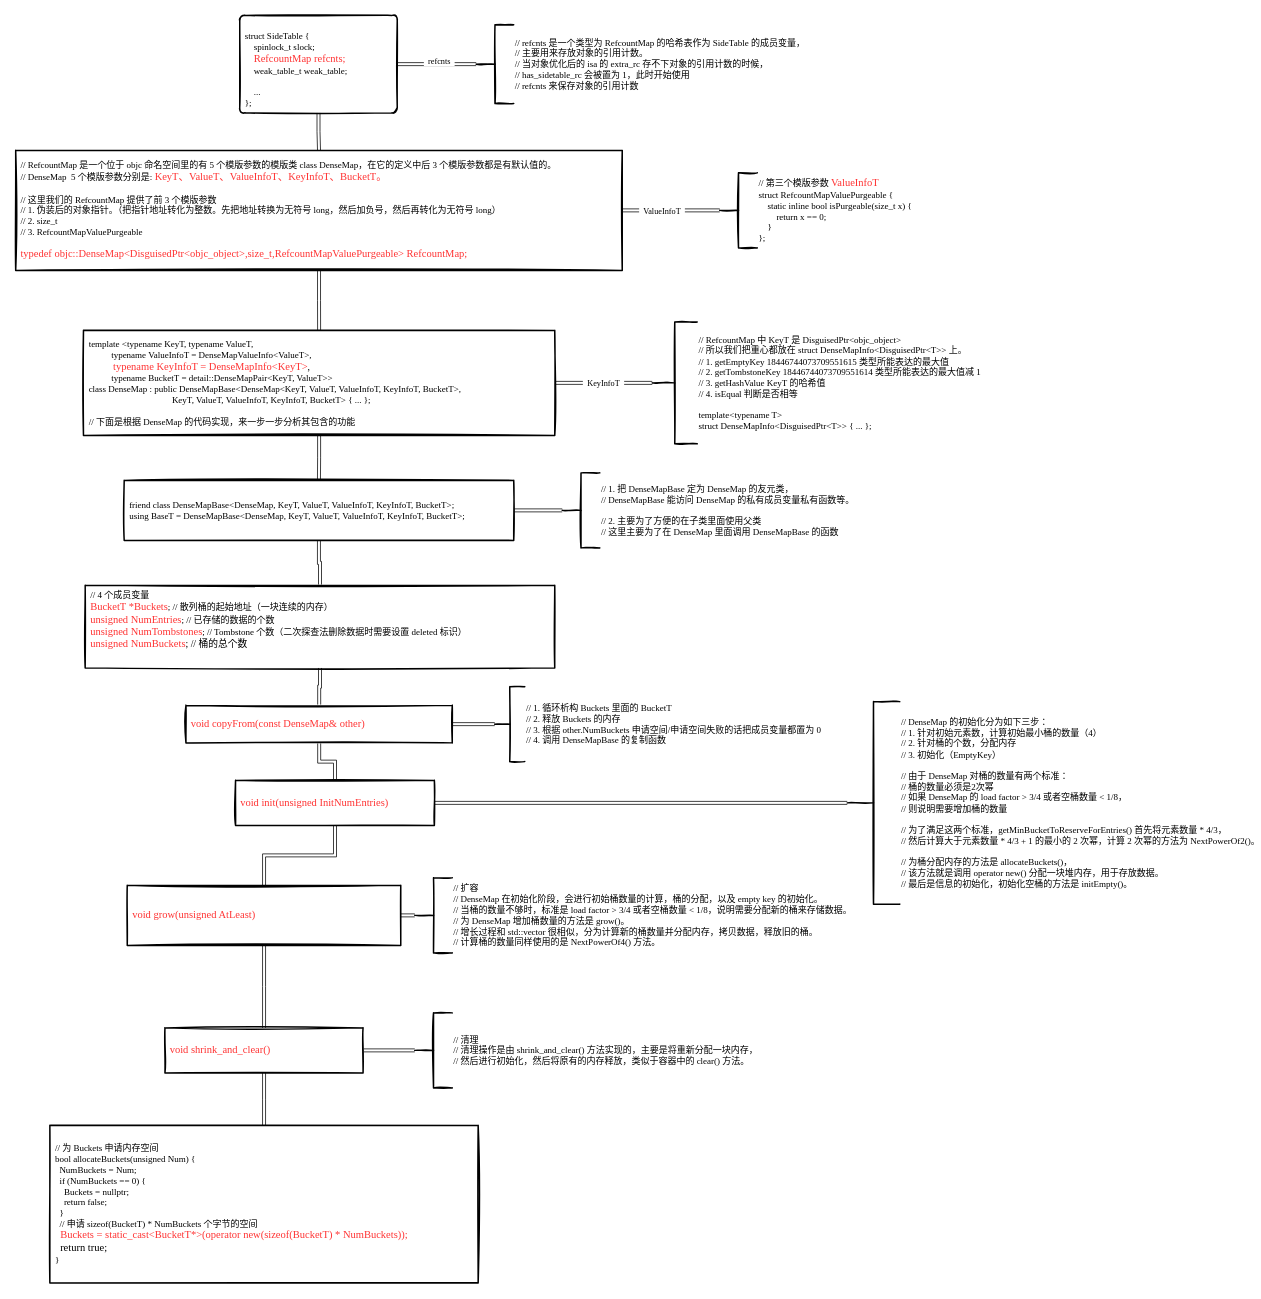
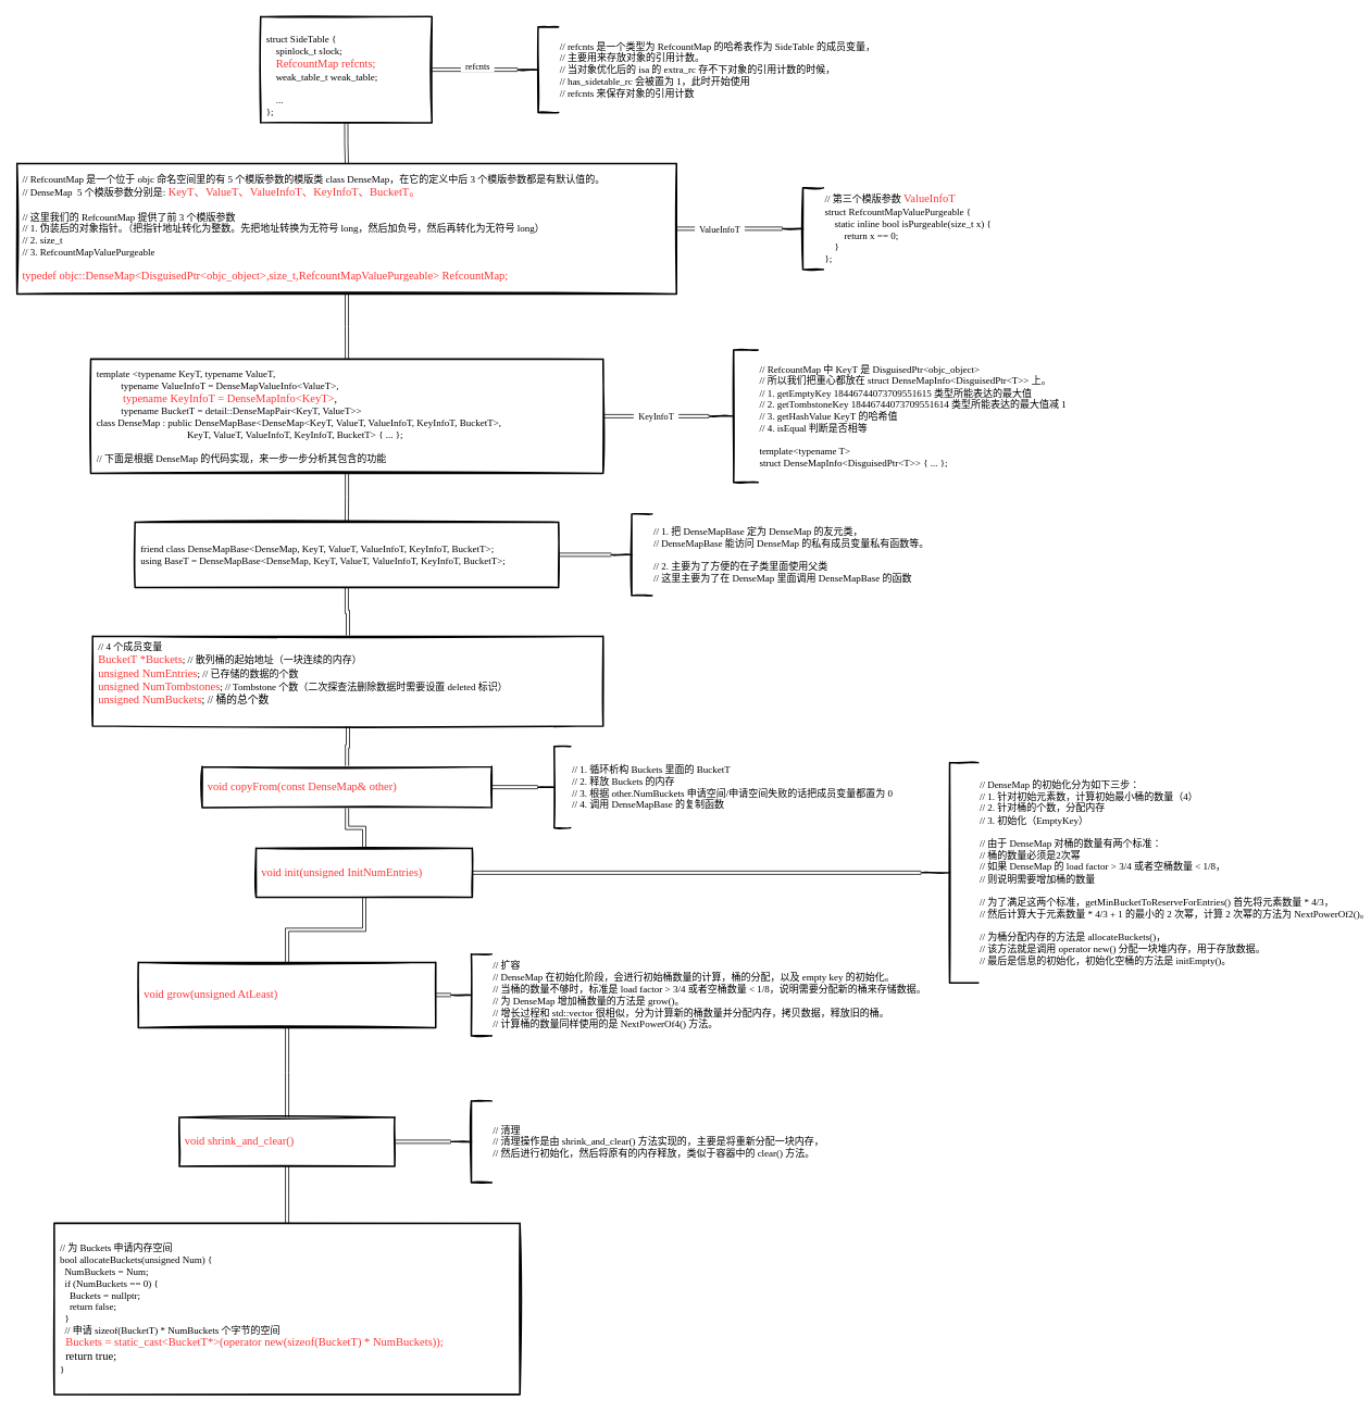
- <mxCell id="5" value="&lt;div&gt;&lt;br&gt;&lt;/div&gt;&lt;div&gt;struct SideTable {&lt;/div&gt;&lt;div&gt;&amp;nbsp; &amp;nbsp; spinlock_t slock;&lt;/div&gt;&lt;div&gt;&amp;nbsp; &amp;nbsp; &lt;font style=&quot;font-size: 14px&quot; color=&quot;#ff3333&quot;&gt;RefcountMap refcnts;&lt;/font&gt;&lt;/div&gt;&lt;div&gt;&amp;nbsp; &amp;nbsp; weak_table_t weak_table;&lt;/div&gt;&lt;div&gt;&lt;br&gt;&lt;/div&gt;&lt;div&gt;&amp;nbsp; &amp;nbsp; ...&lt;/div&gt;&lt;div&gt;};&lt;/div&gt;" style="whiteSpace=wrap;html=1;absoluteArcSize=1;arcSize=14;strokeWidth=2;sketch=1;fontFamily=Comic Sans MS;spacingLeft=5;align=left;rounded=1;" vertex="1" parent="1"><mxGeometry x="319" y="20" width="210" height="130" as="geometry" /></mxCell>
+ <mxCell id="5" value="&lt;div&gt;&lt;br&gt;&lt;/div&gt;&lt;div&gt;struct SideTable {&lt;/div&gt;&lt;div&gt;&amp;nbsp; &amp;nbsp; spinlock_t slock;&lt;/div&gt;&lt;div&gt;&amp;nbsp; &amp;nbsp; &lt;font style=&quot;font-size: 14px&quot; color=&quot;#ff3333&quot;&gt;RefcountMap refcnts;&lt;/font&gt;&lt;/div&gt;&lt;div&gt;&amp;nbsp; &amp;nbsp; weak_table_t weak_table;&lt;/div&gt;&lt;div&gt;&lt;br&gt;&lt;/div&gt;&lt;div&gt;&amp;nbsp; &amp;nbsp; ...&lt;/div&gt;&lt;div&gt;};&lt;/div&gt;" style="whiteSpace=wrap;html=1;absoluteArcSize=1;arcSize=14;strokeWidth=2;sketch=1;fontFamily=Comic Sans MS;spacingLeft=5;align=left;" vertex="1" parent="1"><mxGeometry x="319" y="20" width="210" height="130" as="geometry" /></mxCell>
